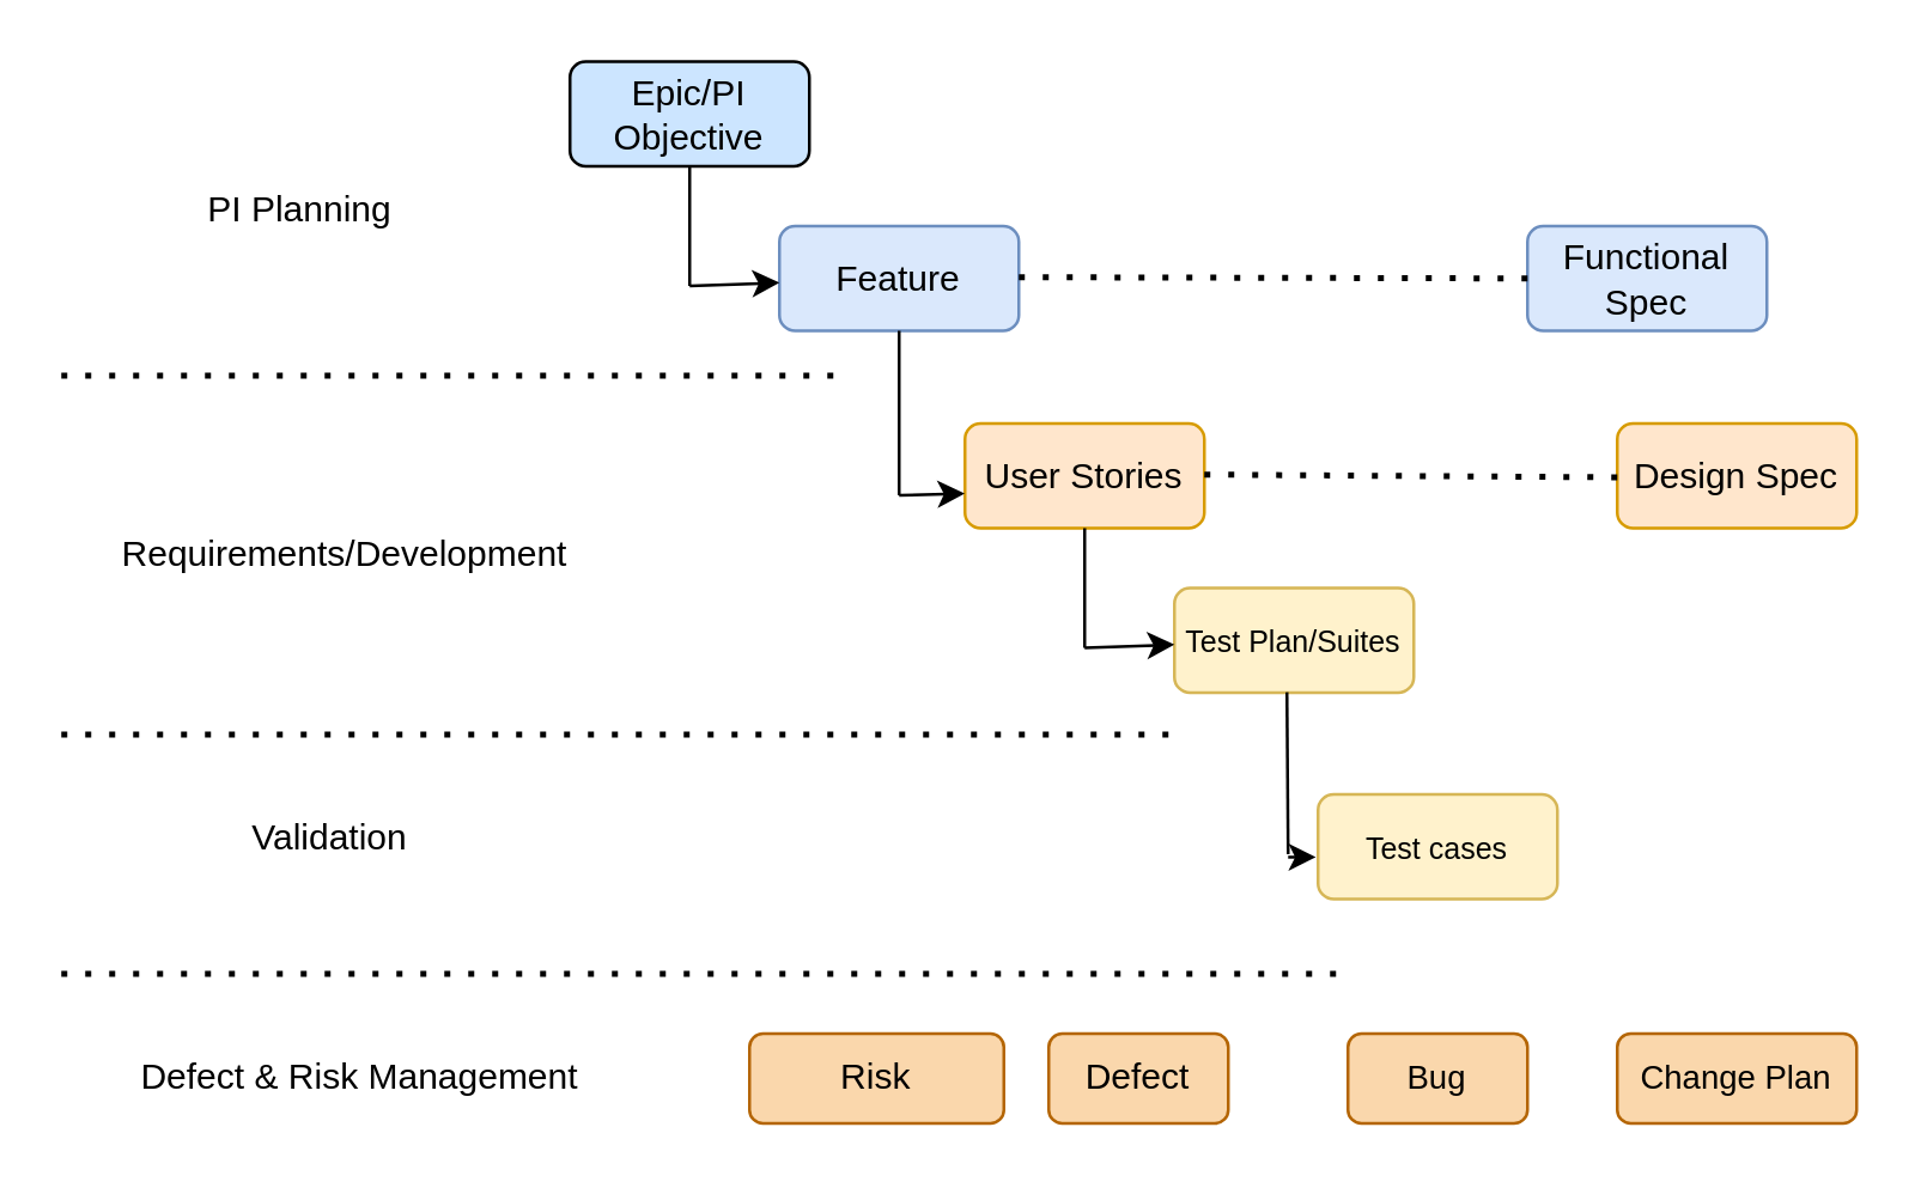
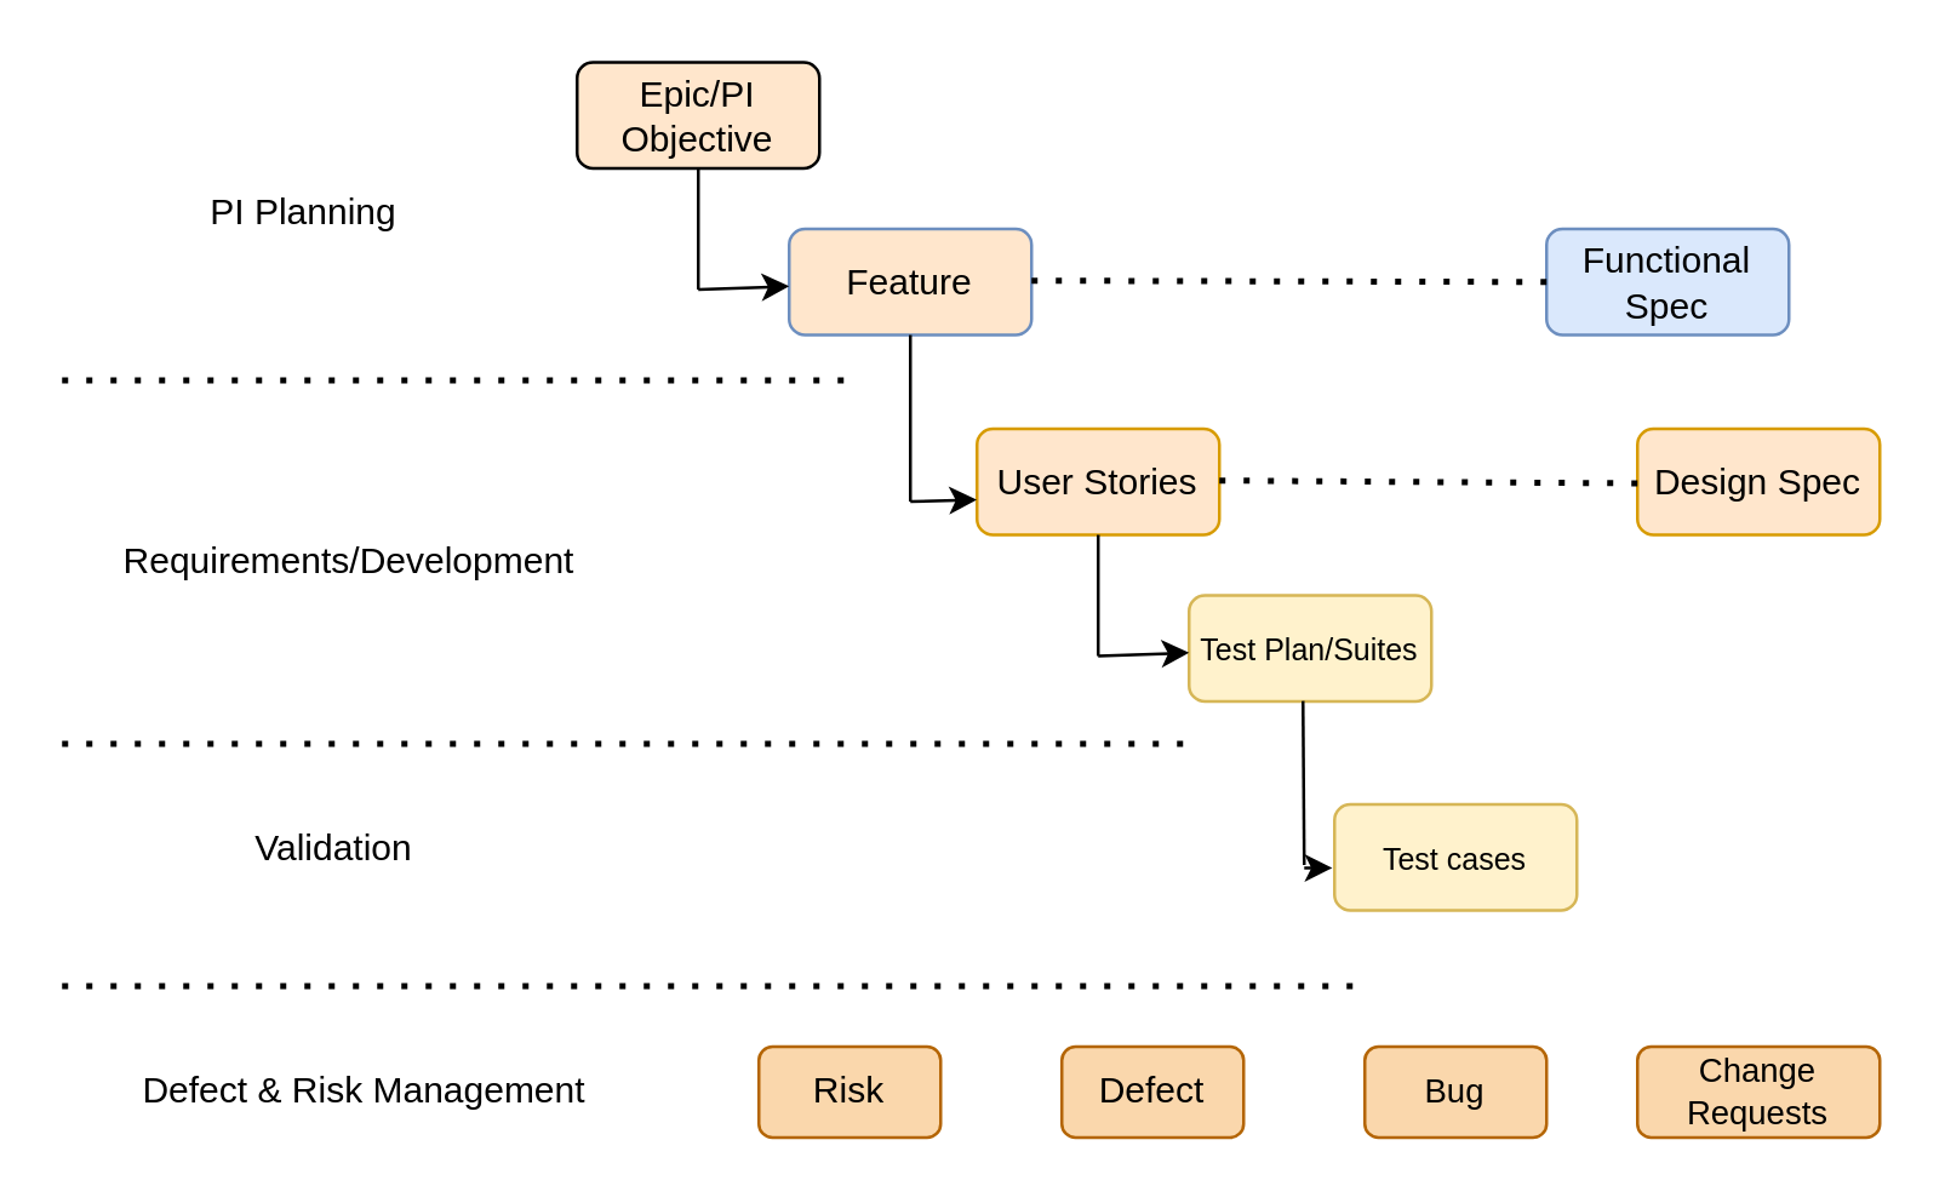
- <mxCell id="7" value="Epic/PI Objective" style="rounded=1;whiteSpace=wrap;html=1;fillColor=#CCE5FF;" parent="1" vertex="1"><mxGeometry x="190" y="20" width="80" height="35" as="geometry" /></mxCell>
+ <mxCell id="7" value="Epic/PI Objective" style="rounded=1;whiteSpace=wrap;html=1;fillColor=#ffe6cc;" parent="1" vertex="1"><mxGeometry x="190" y="20" width="80" height="35" as="geometry" /></mxCell>
- <mxCell id="8" value="Feature" style="rounded=1;whiteSpace=wrap;html=1;fillColor=#dae8fc;strokeColor=#6c8ebf;" parent="1" vertex="1"><mxGeometry x="260" y="75" width="80" height="35" as="geometry" /></mxCell>
+ <mxCell id="8" value="Feature" style="rounded=1;whiteSpace=wrap;html=1;fillColor=#ffe6cc;strokeColor=#6c8ebf;" parent="1" vertex="1"><mxGeometry x="260" y="75" width="80" height="35" as="geometry" /></mxCell>
- <mxCell id="15" value="&lt;span style=&quot;&quot;&gt;Risk&lt;/span&gt;" style="rounded=1;whiteSpace=wrap;html=1;fillColor=#fad7ac;strokeColor=#b46504;" parent="1" vertex="1"><mxGeometry x="250" y="345" width="85" height="30" as="geometry" /></mxCell>
+ <mxCell id="15" value="&lt;span style=&quot;&quot;&gt;Risk&lt;/span&gt;" style="rounded=1;whiteSpace=wrap;html=1;fillColor=#fad7ac;strokeColor=#b46504;" parent="1" vertex="1"><mxGeometry x="250" y="345" width="60" height="30" as="geometry" /></mxCell>
- <mxCell id="29" value="Change Plan" style="rounded=1;whiteSpace=wrap;html=1;fillColor=#fad7ac;fontSize=11;strokeColor=#b46504;" vertex="1" parent="1"><mxGeometry x="540" y="345" width="80" height="30" as="geometry" /></mxCell>
+ <mxCell id="29" value="Change Requests" style="rounded=1;whiteSpace=wrap;html=1;fillColor=#fad7ac;fontSize=11;strokeColor=#b46504;" vertex="1" parent="1"><mxGeometry x="540" y="345" width="80" height="30" as="geometry" /></mxCell>
